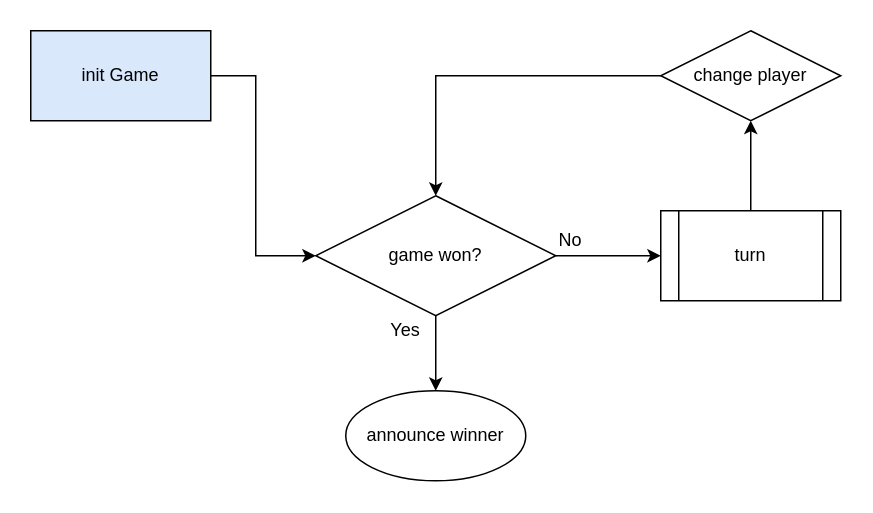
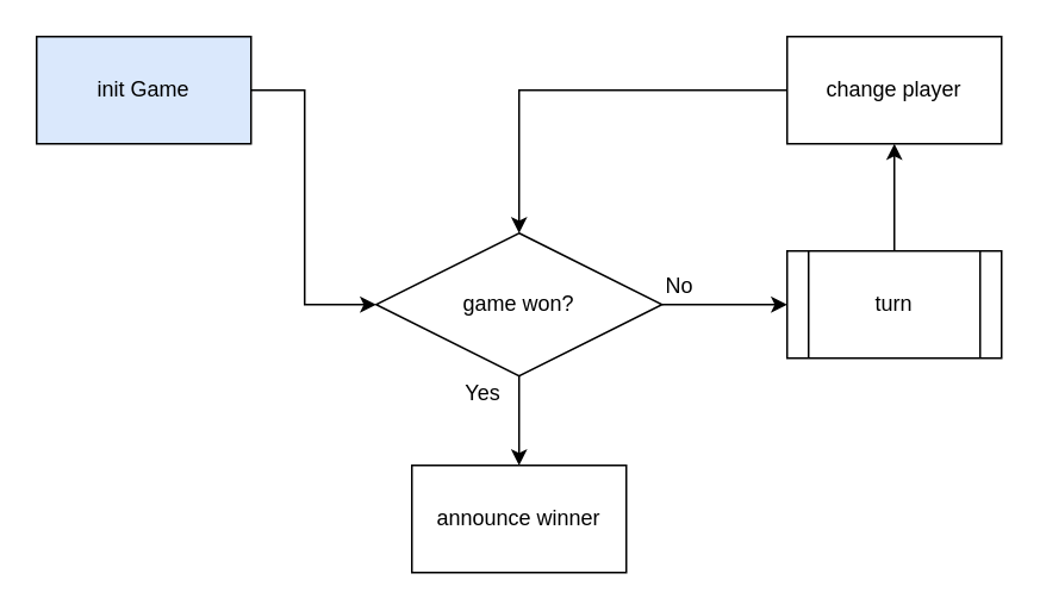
- <mxCell id="12" value="change player" style="rhombus;whiteSpace=wrap;html=1;" parent="1" vertex="1"><mxGeometry x="440" y="20" width="120" height="60" as="geometry" /></mxCell>
+ <mxCell id="12" value="change player" style="rounded=0;whiteSpace=wrap;html=1;" parent="1" vertex="1"><mxGeometry x="440" y="20" width="120" height="60" as="geometry" /></mxCell>
- <mxCell id="7" value="announce winner" style="ellipse;whiteSpace=wrap;html=1;" parent="1" vertex="1"><mxGeometry x="230" y="260" width="120" height="60" as="geometry" /></mxCell>
+ <mxCell id="7" value="announce winner" style="rounded=0;whiteSpace=wrap;html=1;" parent="1" vertex="1"><mxGeometry x="230" y="260" width="120" height="60" as="geometry" /></mxCell>
